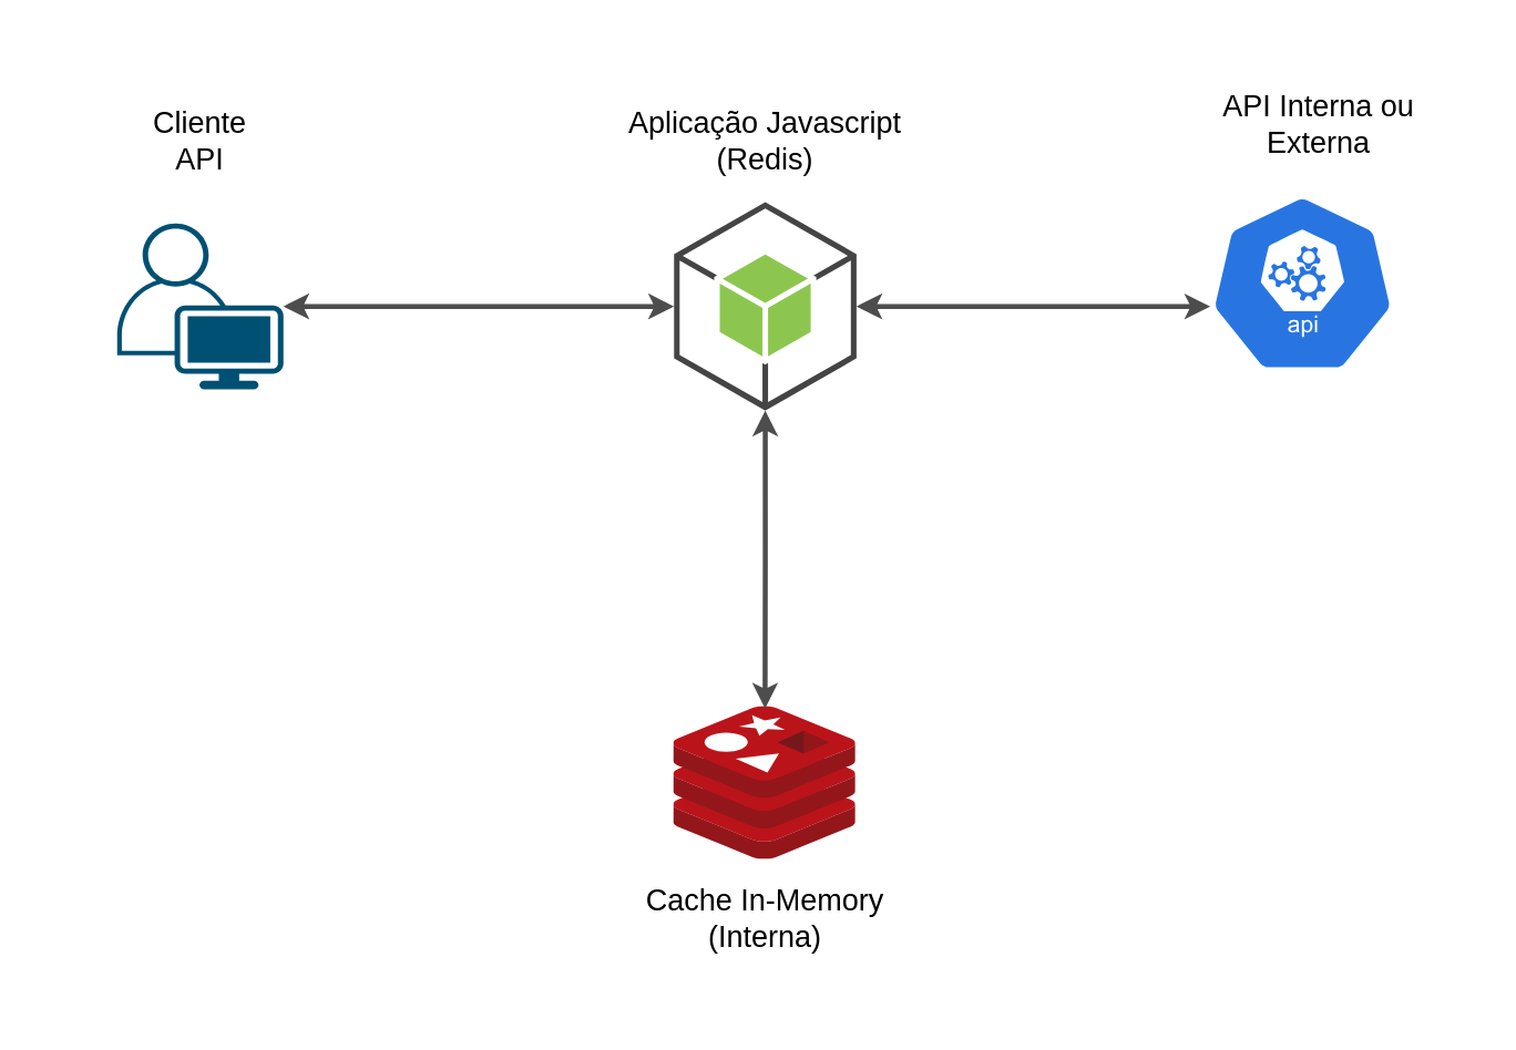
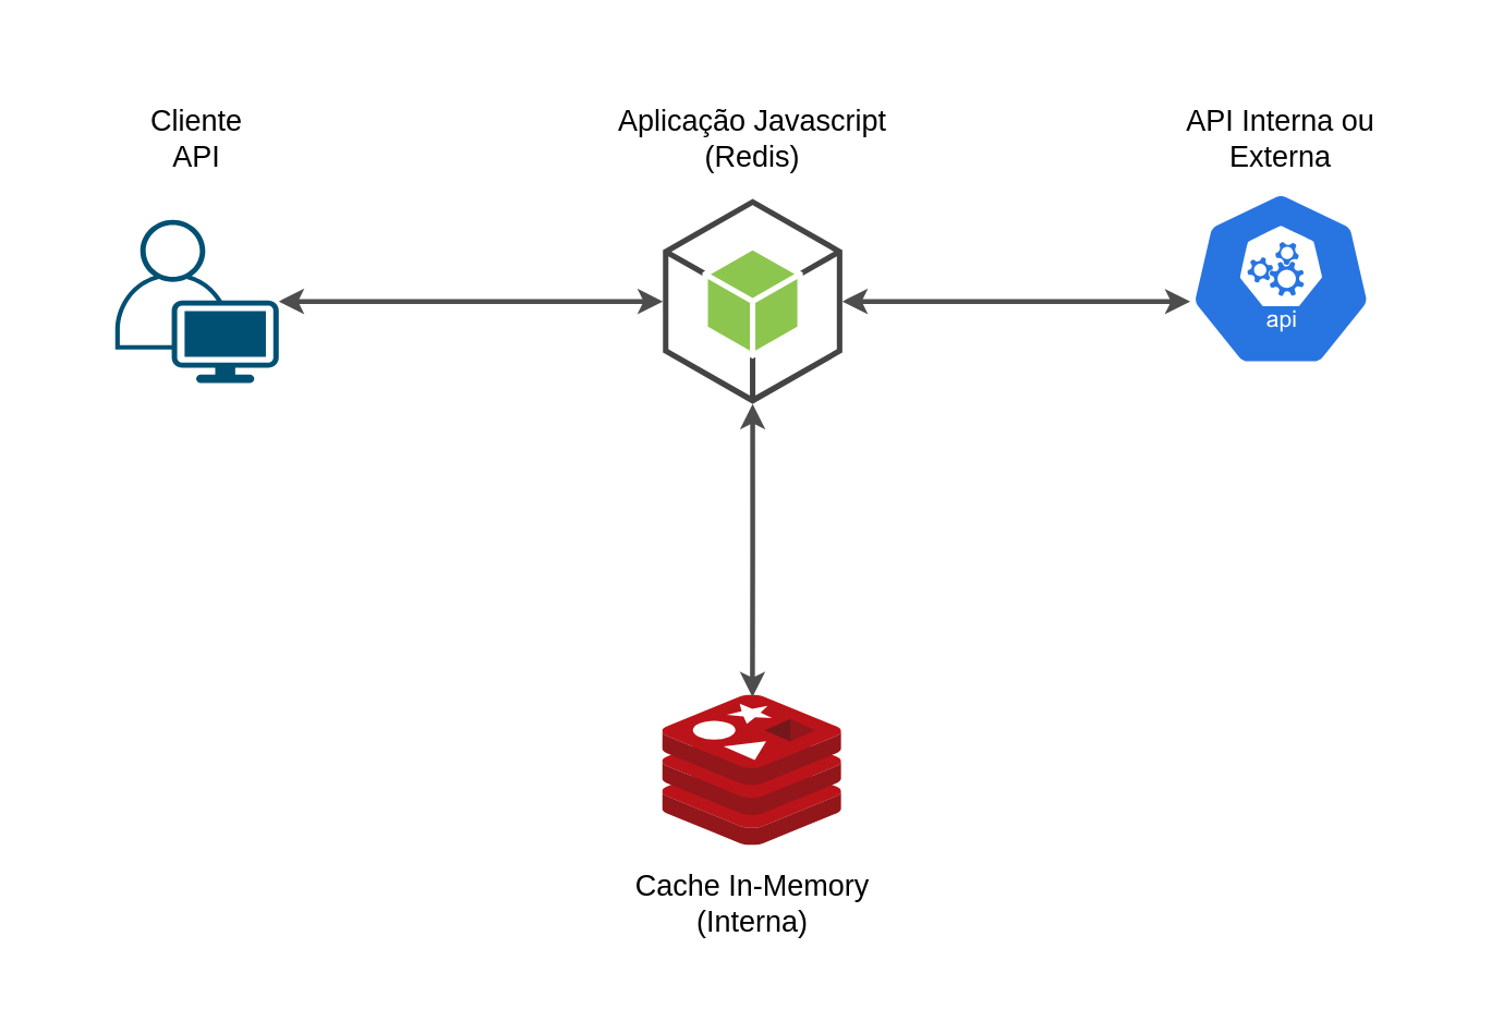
- <mxCell id="14" value="&lt;font style=&quot;font-size: 18px;&quot;&gt;API Interna ou Externa&lt;br&gt;&lt;/font&gt;" style="text;html=1;strokeColor=none;fillColor=none;align=center;verticalAlign=middle;whiteSpace=wrap;rounded=0;" vertex="1" parent="2"><mxGeometry x="683.04" y="30" width="180" height="50" as="geometry" /></mxCell>
+ <mxCell id="14" value="&lt;font style=&quot;font-size: 18px;&quot;&gt;API Interna ou Externa&lt;br&gt;&lt;/font&gt;" style="text;html=1;strokeColor=none;fillColor=none;align=center;verticalAlign=middle;whiteSpace=wrap;rounded=0;" vertex="1" parent="2"><mxGeometry x="673.04" y="40" width="180" height="50" as="geometry" /></mxCell>
